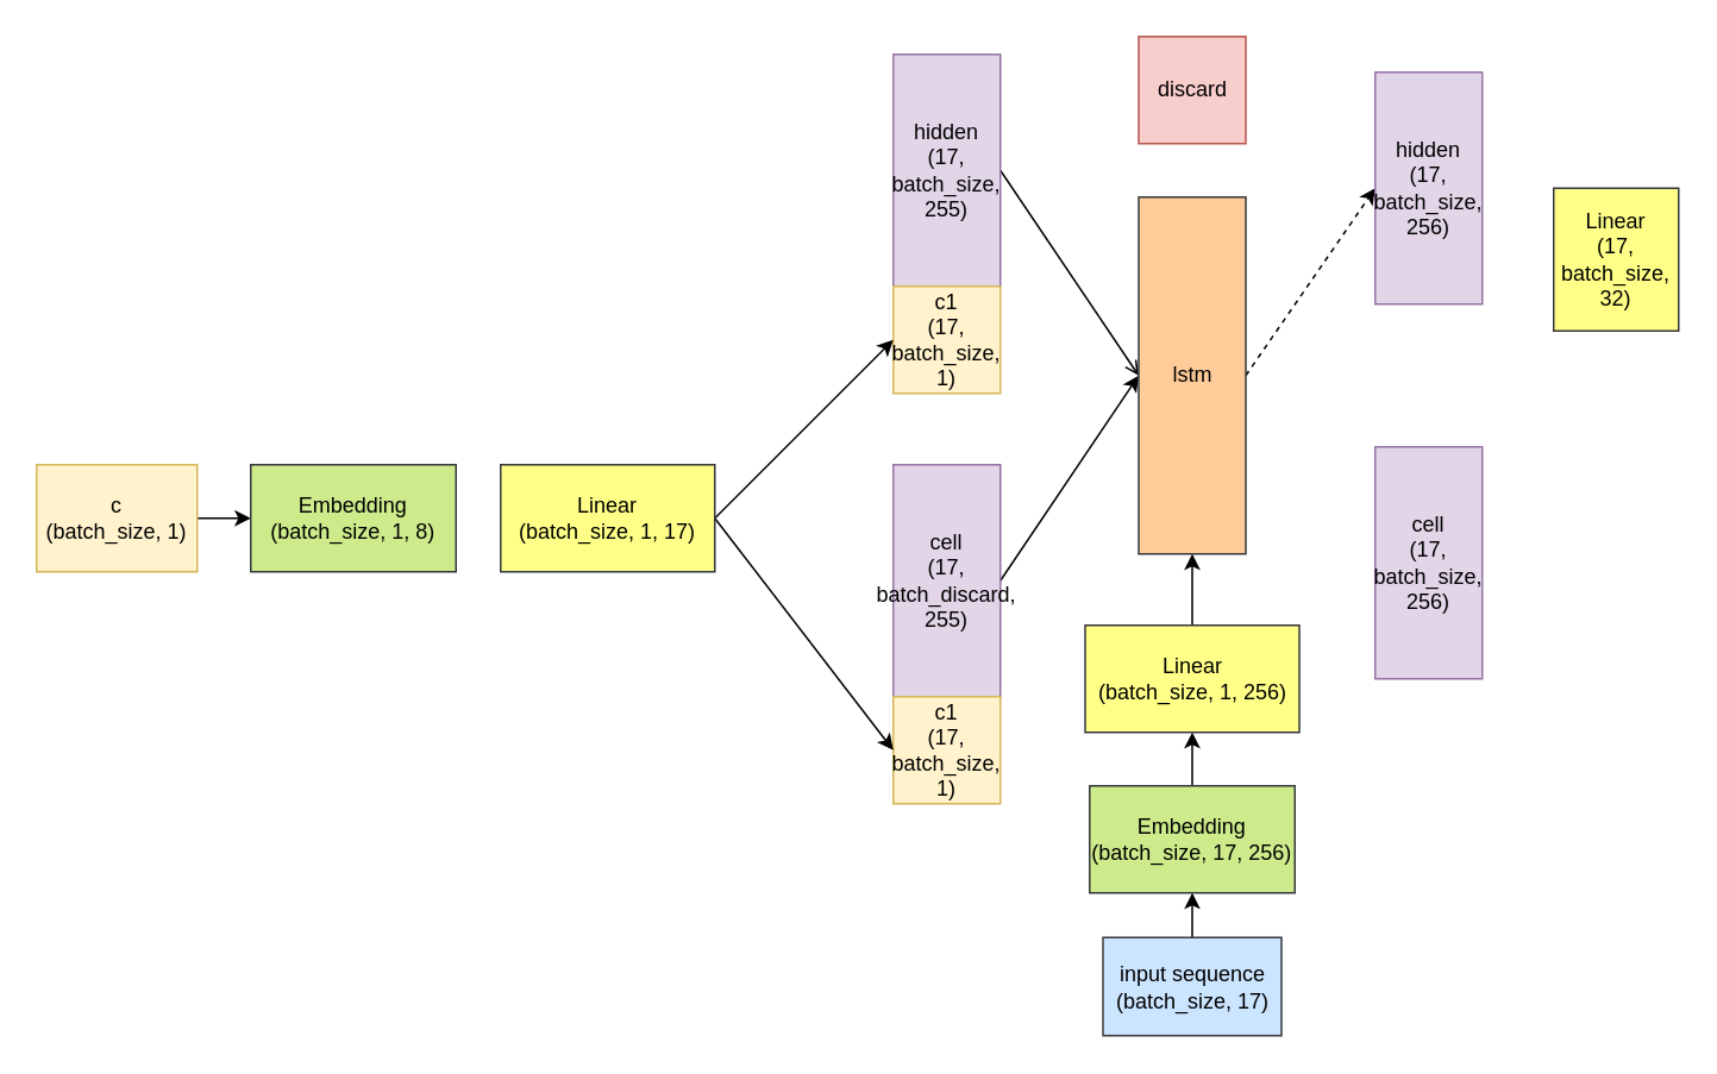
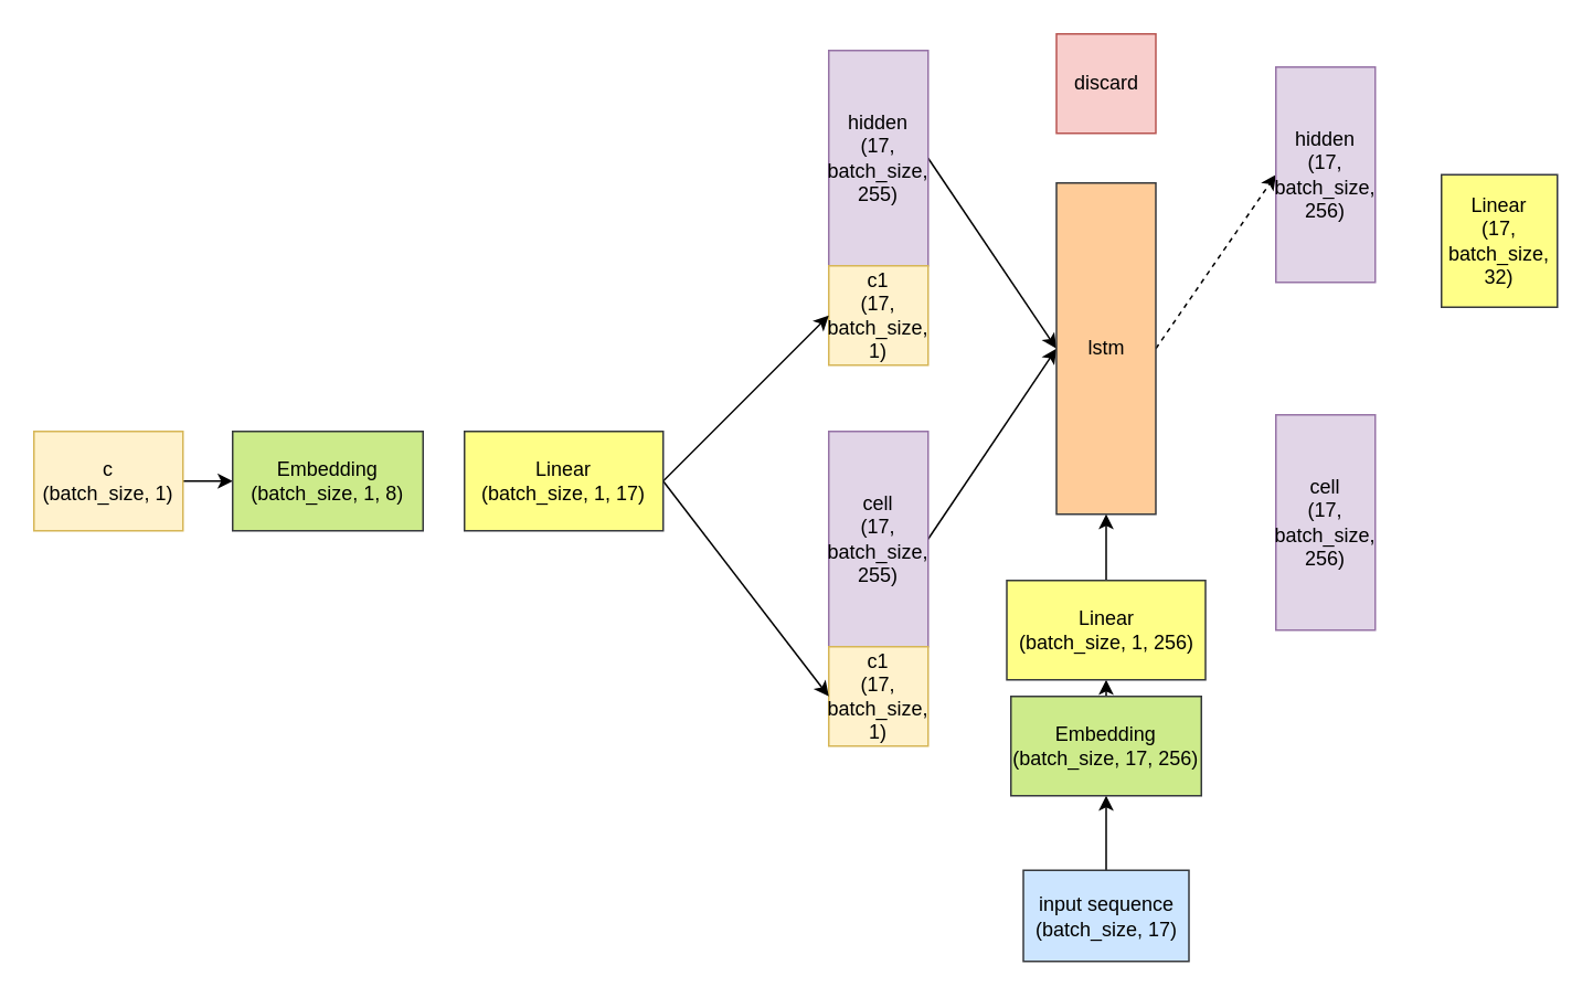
- <mxCell id="2" style="rounded=0;orthogonalLoop=1;jettySize=auto;html=1;exitX=1;exitY=0.5;exitDx=0;exitDy=0;entryX=0;entryY=0.5;entryDx=0;entryDy=0;endArrow=open;" edge="1" parent="1" source="3" target="9"><mxGeometry relative="1" as="geometry" /></mxCell>
+ <mxCell id="2" style="rounded=0;orthogonalLoop=1;jettySize=auto;html=1;exitX=1;exitY=0.5;exitDx=0;exitDy=0;entryX=0;entryY=0.5;entryDx=0;entryDy=0;" edge="1" parent="1" source="3" target="9"><mxGeometry relative="1" as="geometry" /></mxCell>
- <mxCell id="5" value="cell&lt;br&gt;(17, batch_discard, 255)" style="rounded=0;whiteSpace=wrap;html=1;fillColor=#e1d5e7;strokeColor=#9673a6;" vertex="1" parent="1"><mxGeometry x="500" y="260" width="60" height="130" as="geometry" /></mxCell>
+ <mxCell id="5" value="cell&lt;br&gt;(17, batch_size, 255)" style="rounded=0;whiteSpace=wrap;html=1;fillColor=#e1d5e7;strokeColor=#9673a6;" vertex="1" parent="1"><mxGeometry x="500" y="260" width="60" height="130" as="geometry" /></mxCell>
- <mxCell id="11" value="Embedding&lt;br&gt;(batch_size, 17, 256)" style="rounded=0;whiteSpace=wrap;html=1;fillColor=#cdeb8b;strokeColor=#36393d;" vertex="1" parent="1"><mxGeometry x="610" y="440" width="115" height="60" as="geometry" /></mxCell>
+ <mxCell id="11" value="Embedding&lt;br&gt;(batch_size, 17, 256)" style="rounded=0;whiteSpace=wrap;html=1;fillColor=#cdeb8b;strokeColor=#36393d;" vertex="1" parent="1"><mxGeometry x="610" y="420" width="115" height="60" as="geometry" /></mxCell>
